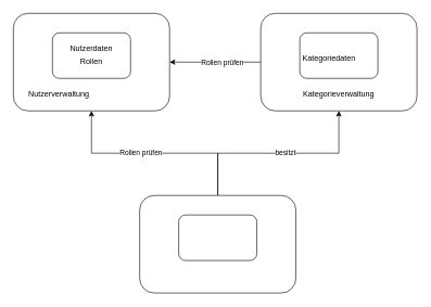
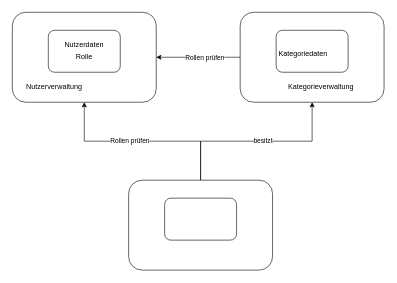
- <mxCell id="18" value="Rollen" style="text;html=1;strokeColor=none;fillColor=none;align=center;verticalAlign=middle;whiteSpace=wrap;rounded=0;" vertex="1" parent="1"><mxGeometry x="100" y="80" width="80" height="30" as="geometry" /></mxCell>
+ <mxCell id="18" value="Rolle" style="text;html=1;strokeColor=none;fillColor=none;align=center;verticalAlign=middle;whiteSpace=wrap;rounded=0;" vertex="1" parent="1"><mxGeometry x="100" y="80" width="80" height="30" as="geometry" /></mxCell>
- <mxCell id="9" value="Kategorieverwaltung" style="text;html=1;strokeColor=none;fillColor=none;align=center;verticalAlign=middle;whiteSpace=wrap;rounded=0;" vertex="1" parent="1"><mxGeometry x="460" y="130" width="120" height="30" as="geometry" /></mxCell>
+ <mxCell id="9" value="Kategorieverwaltung" style="text;html=1;strokeColor=none;fillColor=none;align=center;verticalAlign=middle;whiteSpace=wrap;rounded=0;" vertex="1" parent="1"><mxGeometry x="475" y="130" width="120" height="30" as="geometry" /></mxCell>
